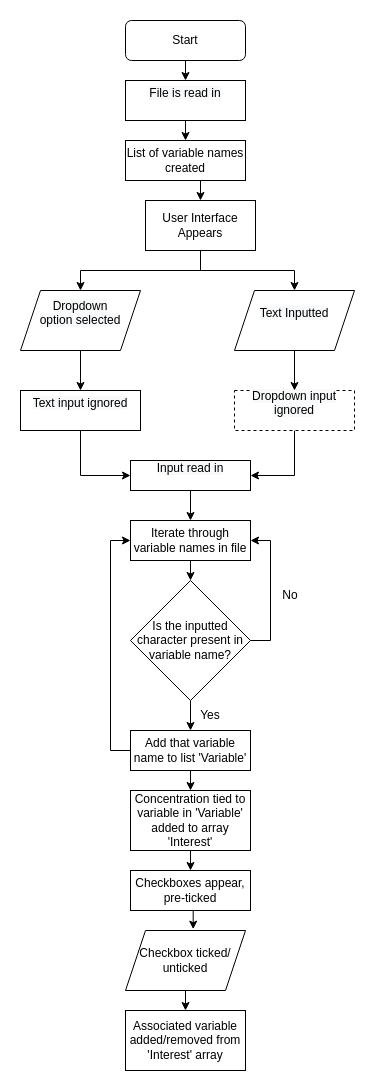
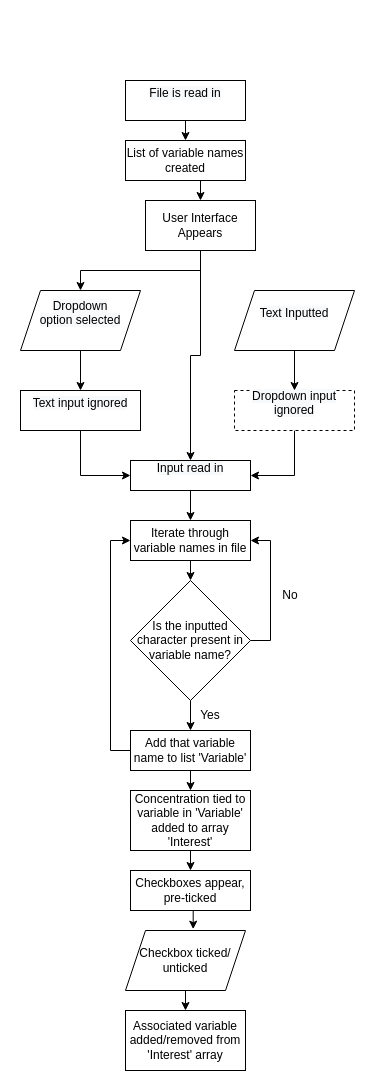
- <mxCell id="22" value="Start" style="rounded=1;whiteSpace=wrap;html=1;" vertex="1" parent="1"><mxGeometry x="125" y="20" width="120" height="40" as="geometry" /></mxCell>
- <mxCell id="21" style="edgeStyle=orthogonalEdgeStyle;rounded=0;orthogonalLoop=1;jettySize=auto;html=1;exitX=0.5;exitY=1;exitDx=0;exitDy=0;entryX=0.5;entryY=0;entryDx=0;entryDy=0;" edge="1" parent="1" source="22" target="20"><mxGeometry relative="1" as="geometry" /></mxCell>
- <mxCell id="3" style="edgeStyle=orthogonalEdgeStyle;rounded=0;orthogonalLoop=1;jettySize=auto;html=1;exitX=0.5;exitY=1;exitDx=0;exitDy=0;entryX=0.5;entryY=0;entryDx=0;entryDy=0;" edge="1" parent="1" source="4" target="12"><mxGeometry relative="1" as="geometry" /></mxCell>
+ <mxCell id="3" style="edgeStyle=orthogonalEdgeStyle;rounded=0;orthogonalLoop=1;jettySize=auto;html=1;exitX=0.5;exitY=1;exitDx=0;exitDy=0;" edge="1" parent="1" source="4" target="14"><mxGeometry relative="1" as="geometry" /></mxCell>
